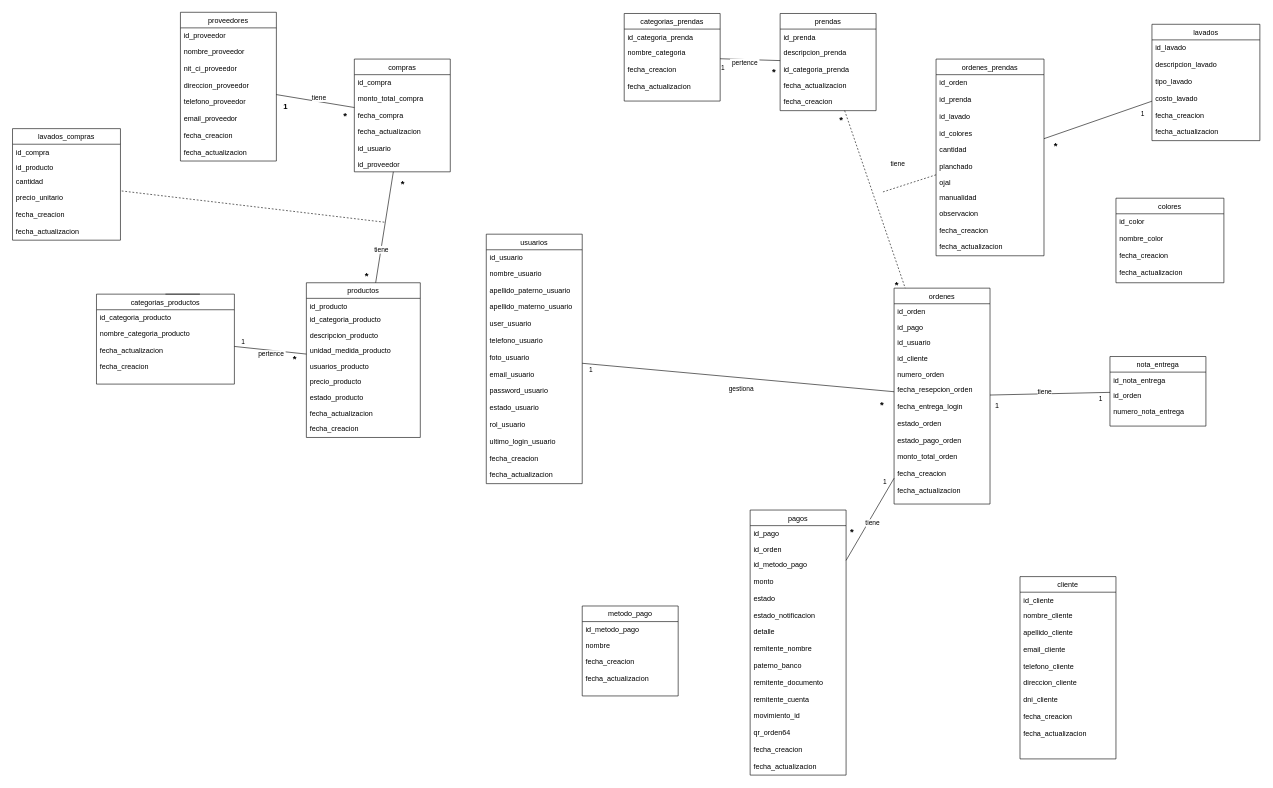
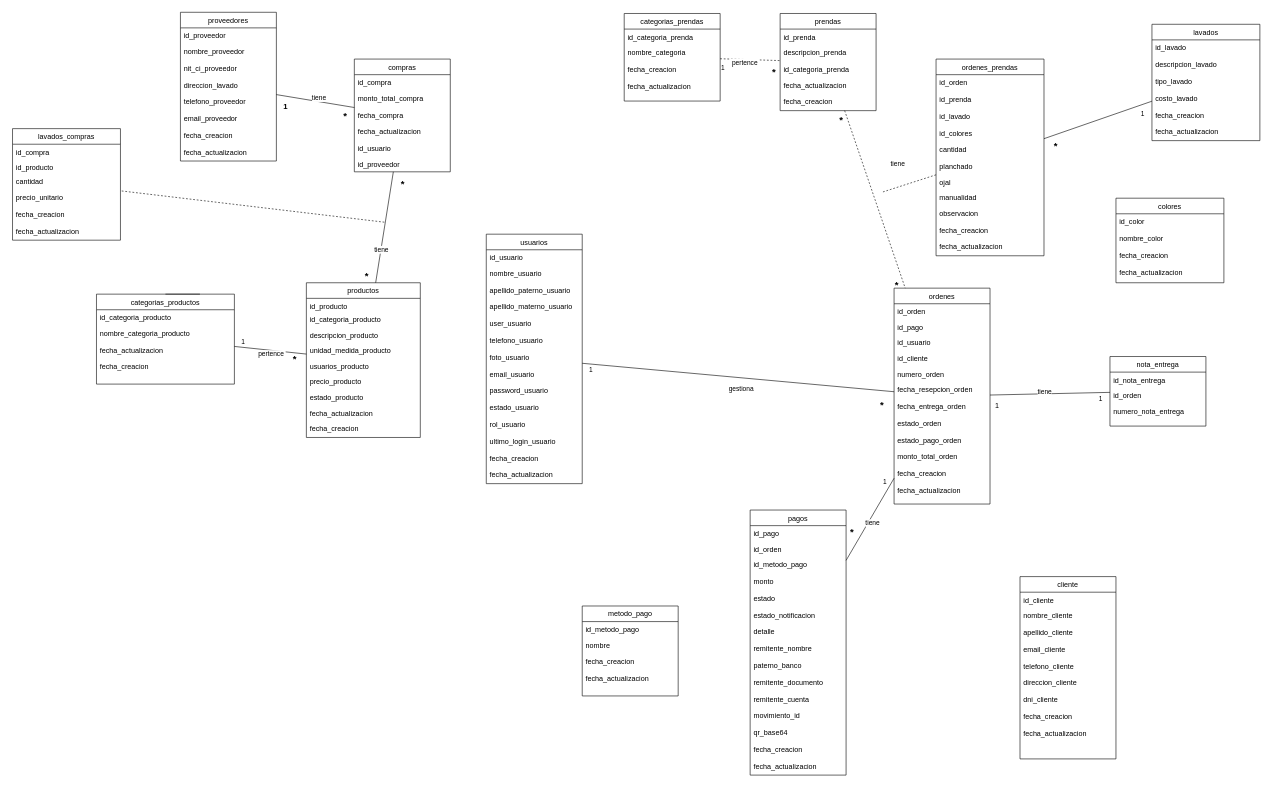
- <mxCell id="80" value="" style="endArrow=none;html=1;rounded=0;strokeColor=default;align=center;verticalAlign=middle;fontFamily=Helvetica;fontSize=11;fontColor=default;labelBackgroundColor=default;" parent="1" source="75" target="69" edge="1"><mxGeometry relative="1" as="geometry"><mxPoint x="360" y="320" as="sourcePoint" /><mxPoint x="480" y="314" as="targetPoint" /></mxGeometry></mxCell>
+ <mxCell id="80" value="" style="endArrow=none;html=1;rounded=0;strokeColor=default;align=center;verticalAlign=middle;fontFamily=Helvetica;fontSize=11;fontColor=default;labelBackgroundColor=default;dashed=1;" parent="1" source="75" target="69" edge="1"><mxGeometry relative="1" as="geometry"><mxPoint x="360" y="320" as="sourcePoint" /><mxPoint x="480" y="314" as="targetPoint" /></mxGeometry></mxCell>
- <mxCell id="60" value="direccion_proveedor" style="text;align=left;verticalAlign=top;spacingLeft=4;spacingRight=4;overflow=hidden;rotatable=0;points=[[0,0.5],[1,0.5]];portConstraint=eastwest;rounded=0;shadow=0;html=0;" parent="56" vertex="1"><mxGeometry y="108" width="160" height="28" as="geometry" /></mxCell>
+ <mxCell id="60" value="direccion_lavado" style="text;align=left;verticalAlign=top;spacingLeft=4;spacingRight=4;overflow=hidden;rotatable=0;points=[[0,0.5],[1,0.5]];portConstraint=eastwest;rounded=0;shadow=0;html=0;" parent="56" vertex="1"><mxGeometry y="108" width="160" height="28" as="geometry" /></mxCell>
- <mxCell id="91" value="fecha_entrega_login" style="text;align=left;verticalAlign=top;spacingLeft=4;spacingRight=4;overflow=hidden;rotatable=0;points=[[0,0.5],[1,0.5]];portConstraint=eastwest;rounded=0;shadow=0;html=0;" parent="84" vertex="1"><mxGeometry y="184" width="160" height="28" as="geometry" /></mxCell>
+ <mxCell id="91" value="fecha_entrega_orden" style="text;align=left;verticalAlign=top;spacingLeft=4;spacingRight=4;overflow=hidden;rotatable=0;points=[[0,0.5],[1,0.5]];portConstraint=eastwest;rounded=0;shadow=0;html=0;" parent="84" vertex="1"><mxGeometry y="184" width="160" height="28" as="geometry" /></mxCell>
- <mxCell id="159" value="qr_orden64" style="text;align=left;verticalAlign=top;spacingLeft=4;spacingRight=4;overflow=hidden;rotatable=0;points=[[0,0.5],[1,0.5]];portConstraint=eastwest;rounded=0;shadow=0;html=0;" parent="146" vertex="1"><mxGeometry y="358" width="160" height="28" as="geometry" /></mxCell>
+ <mxCell id="159" value="qr_base64" style="text;align=left;verticalAlign=top;spacingLeft=4;spacingRight=4;overflow=hidden;rotatable=0;points=[[0,0.5],[1,0.5]];portConstraint=eastwest;rounded=0;shadow=0;html=0;" parent="146" vertex="1"><mxGeometry y="358" width="160" height="28" as="geometry" /></mxCell>
